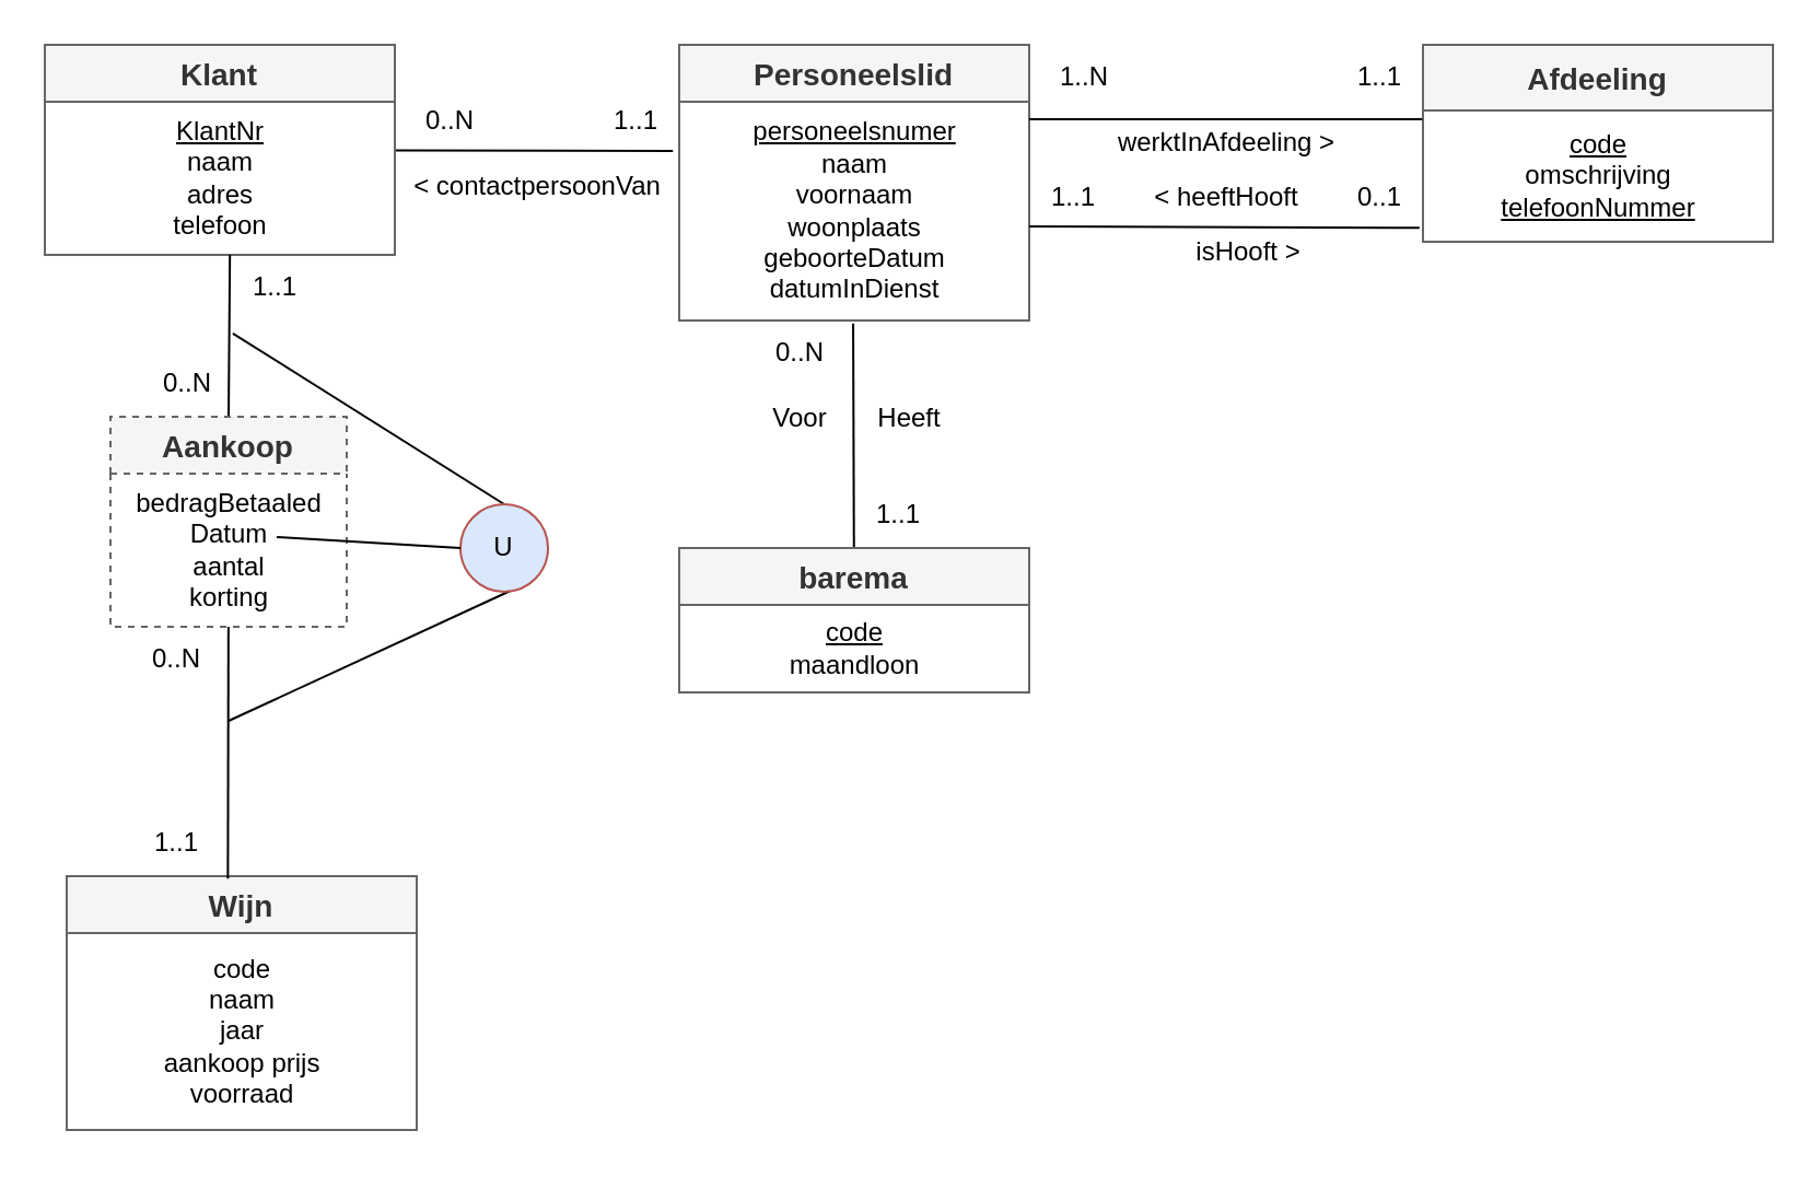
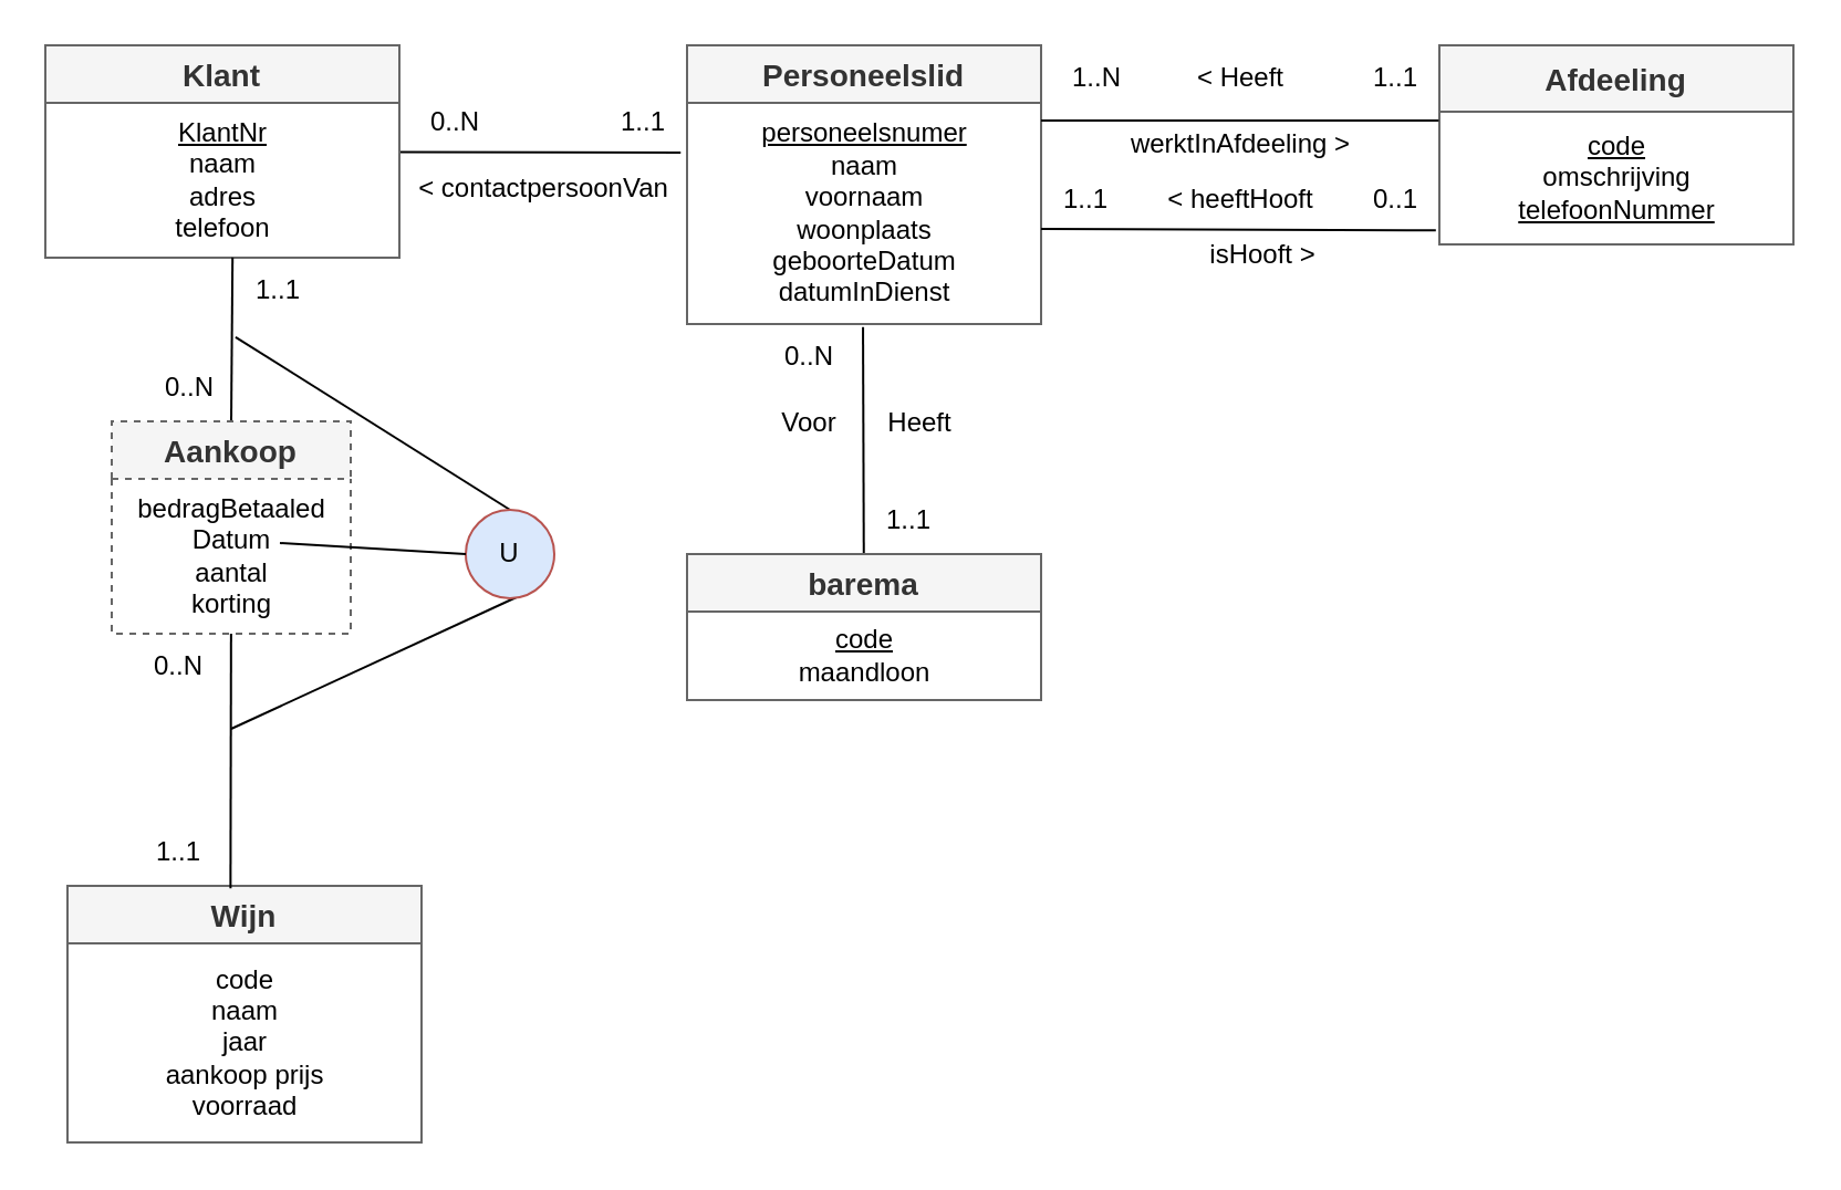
+ <mxCell id="10" value="&amp;lt; Heeft" style="text;html=1;align=center;verticalAlign=middle;resizable=0;points=[];autosize=1;strokeColor=none;fillColor=none;" parent="1" vertex="1"><mxGeometry x="530" y="20" width="60" height="30" as="geometry" /></mxCell>
